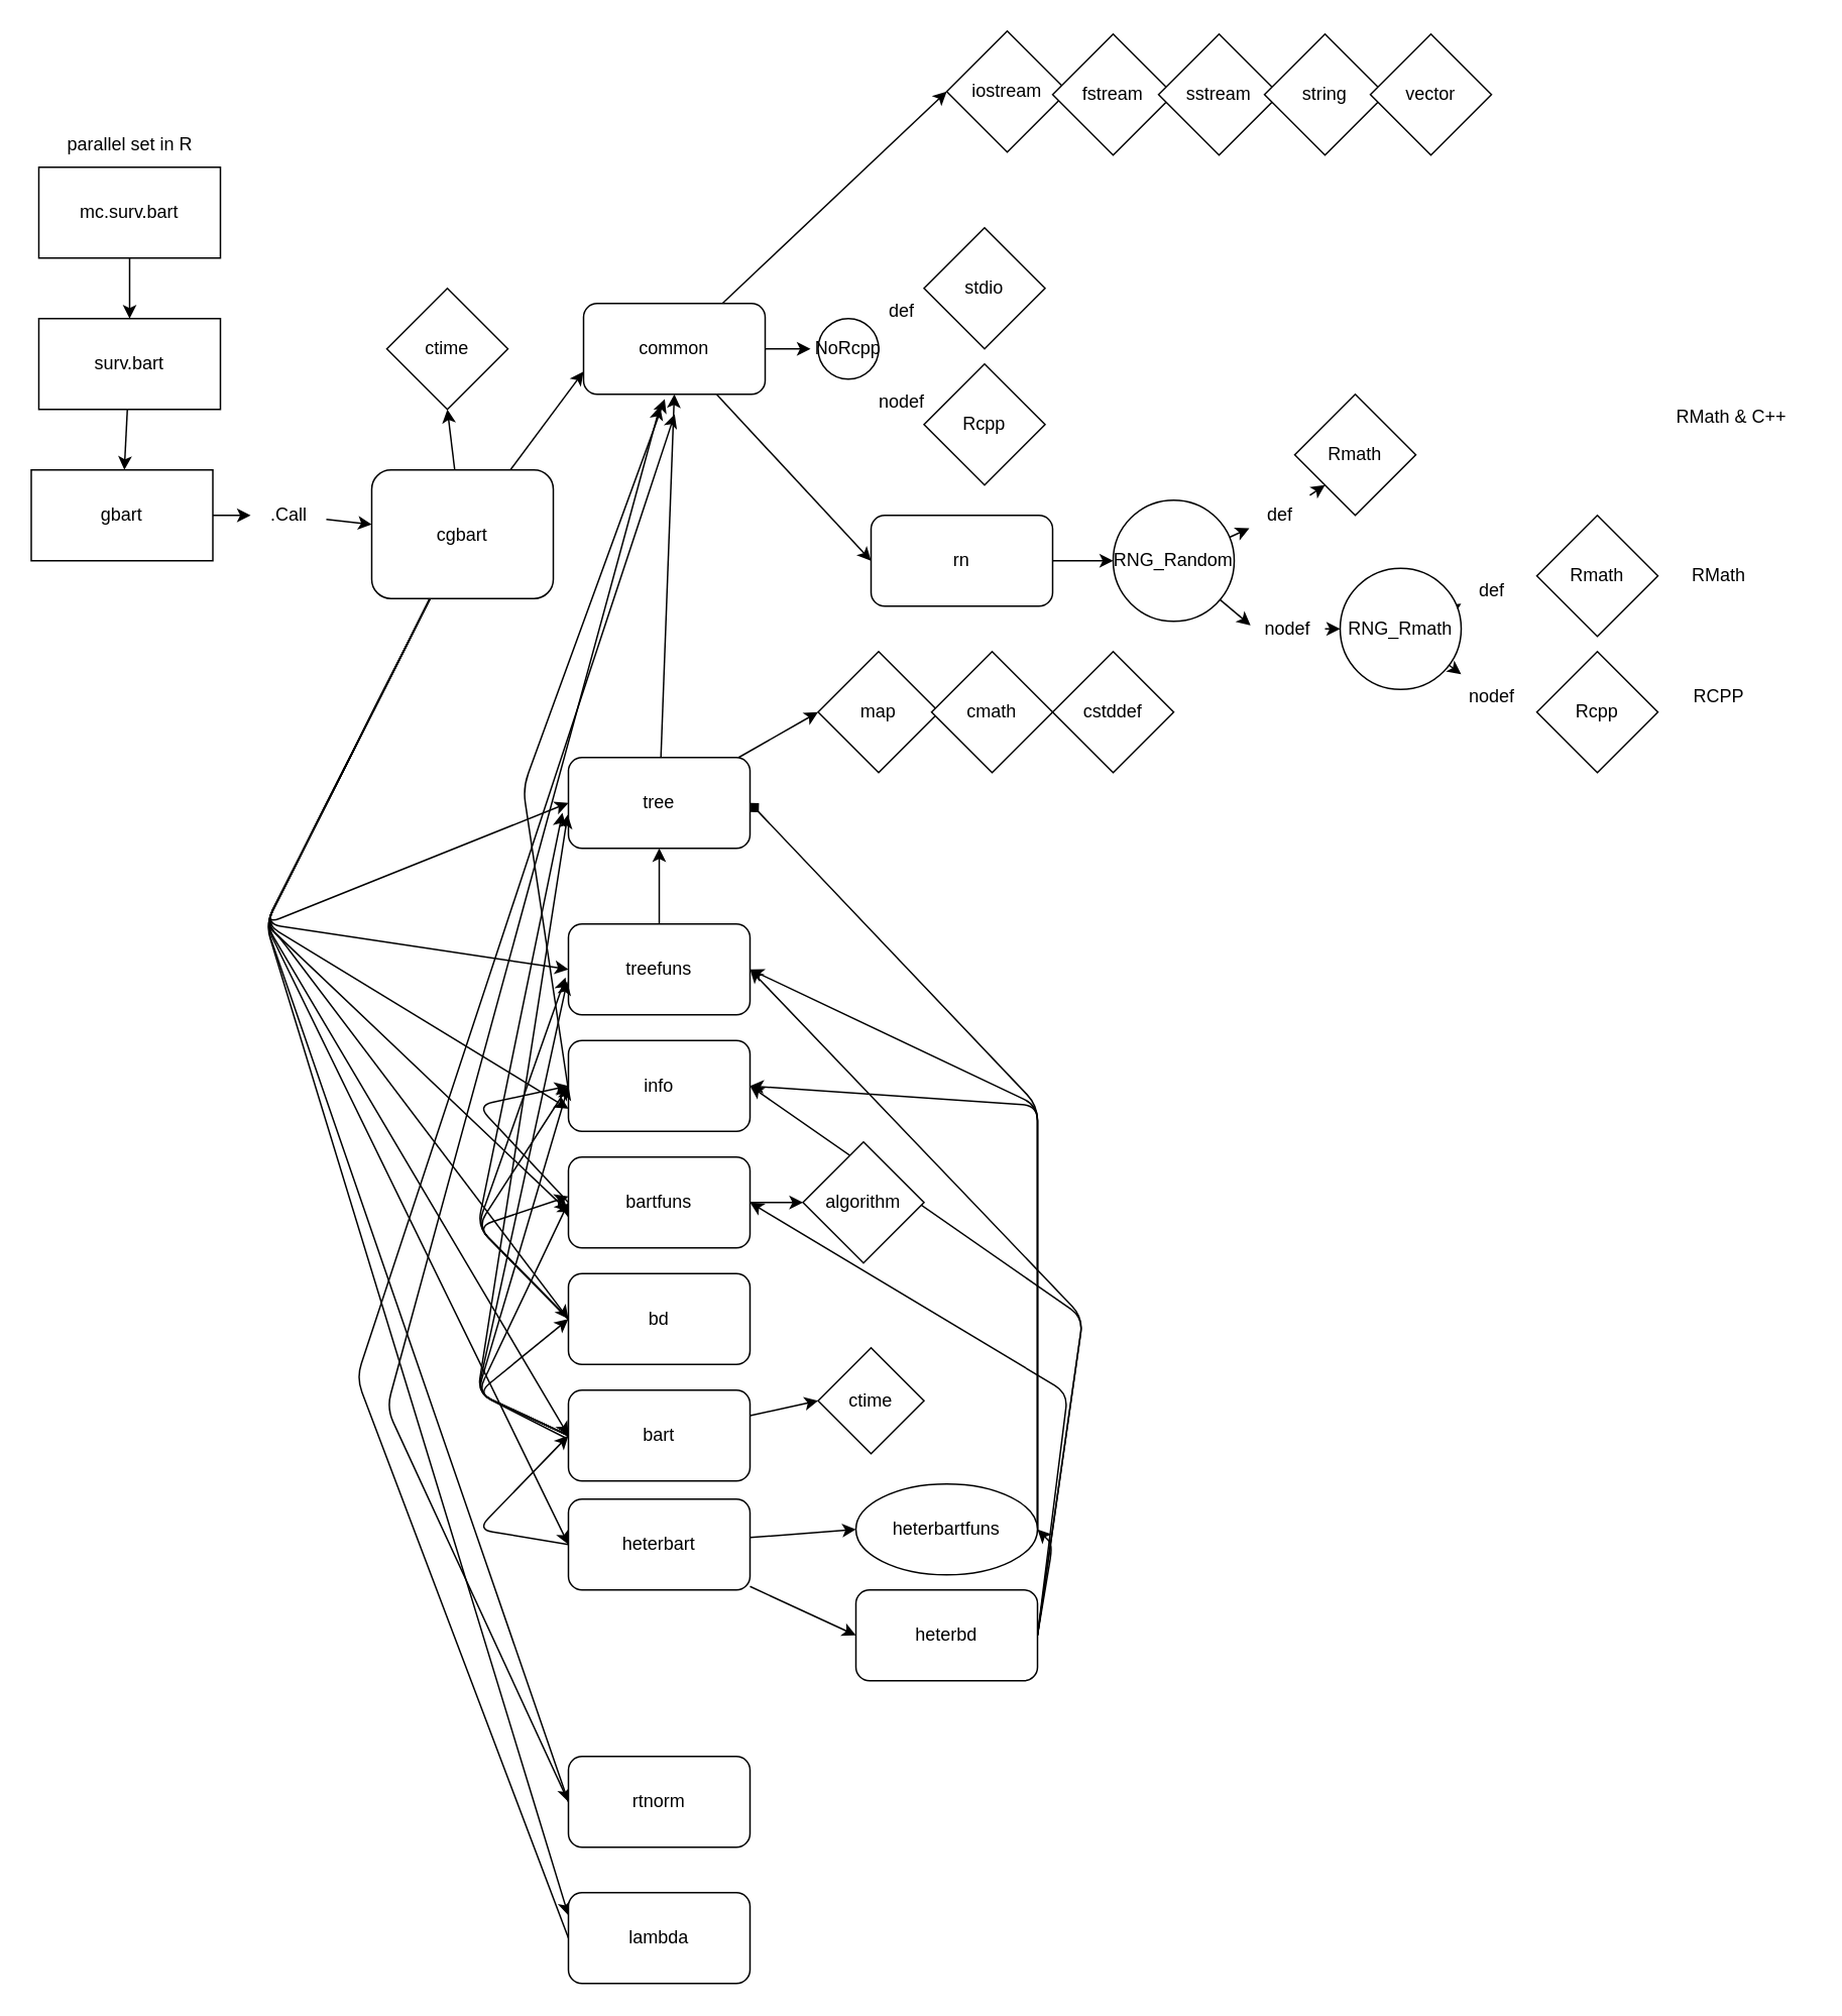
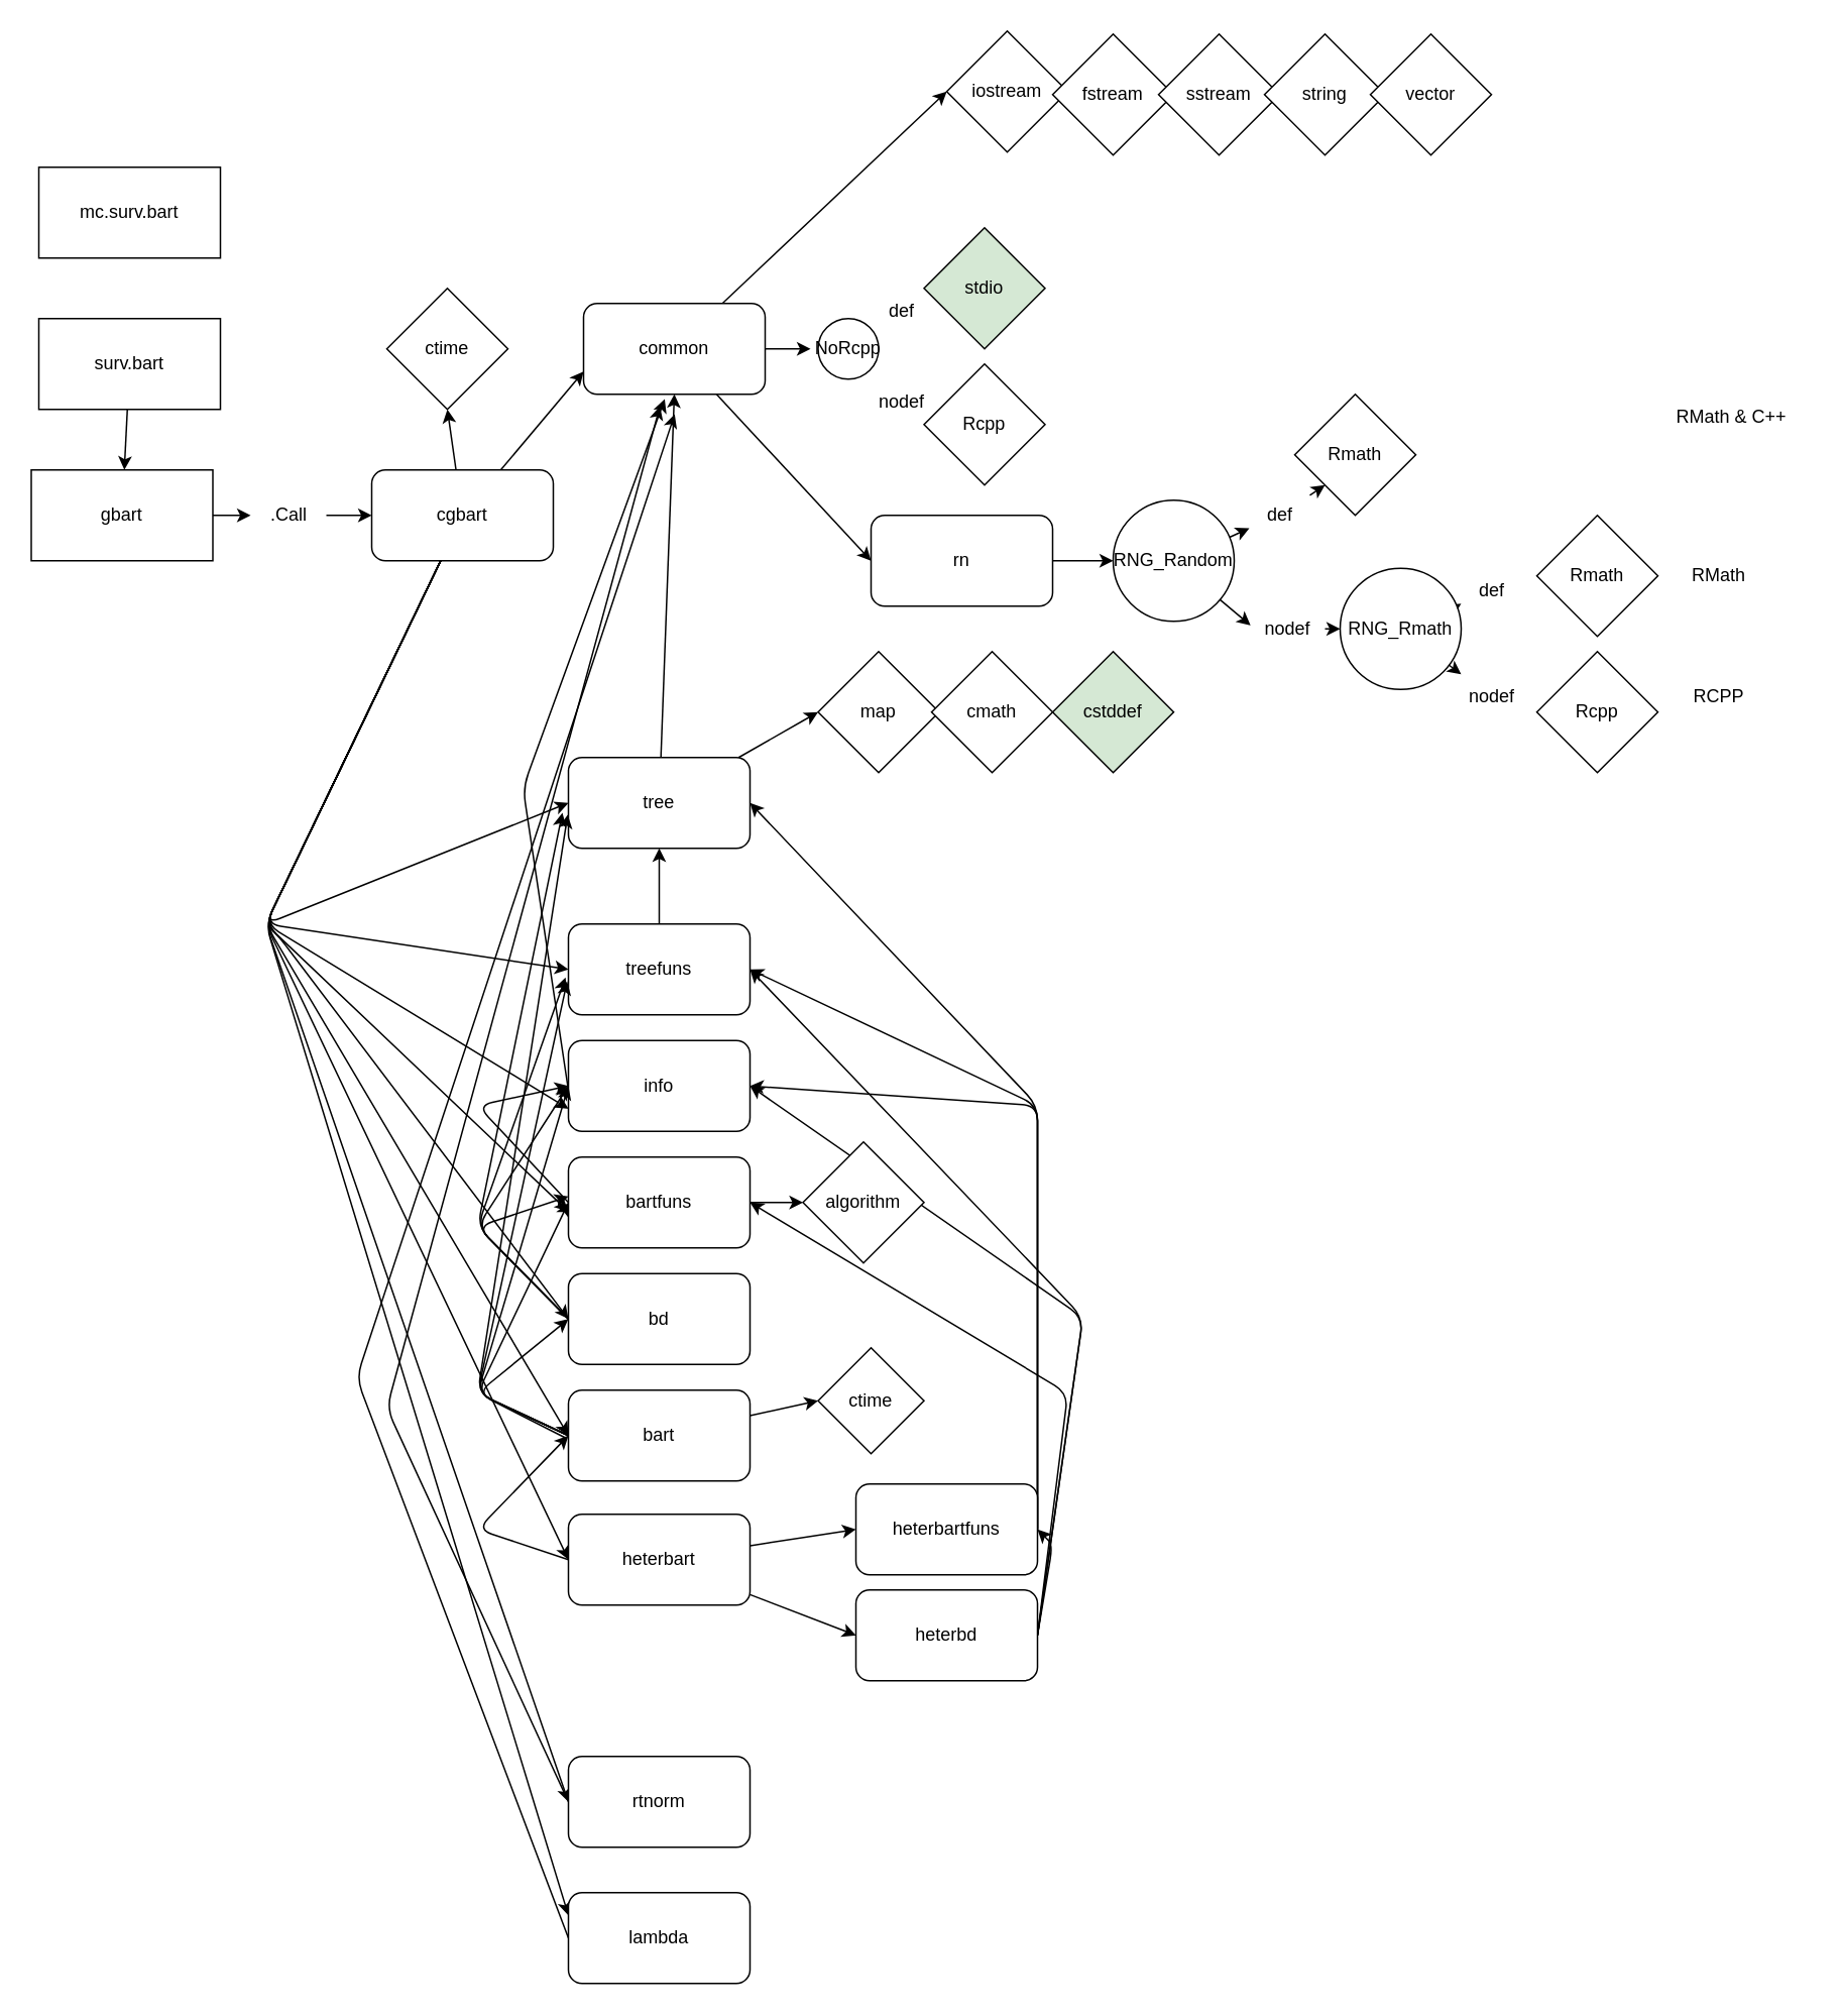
- <mxCell id="4" value="parallel set in R" style="text;html=1;align=center;verticalAlign=middle;resizable=0;points=[];autosize=1;strokeColor=none;fillColor=none;" parent="1" vertex="1"><mxGeometry x="30" width="110" height="30" as="geometry" y="80" /></mxCell>
- <mxCell id="2" value="" style="edgeStyle=none;html=1;" edge="1" parent="1" source="3" target="6"><mxGeometry relative="1" as="geometry" /></mxCell>
- <mxCell id="64" value="stdio" style="rhombus;whiteSpace=wrap;html=1;" parent="1" vertex="1"><mxGeometry x="610" y="150" width="80" height="80" as="geometry" /></mxCell>
+ <mxCell id="64" value="stdio" style="rhombus;whiteSpace=wrap;html=1;fillColor=#d5e8d4;" parent="1" vertex="1"><mxGeometry x="610" y="150" width="80" height="80" as="geometry" /></mxCell>
- <mxCell id="22" value="cgbart" style="rounded=1;whiteSpace=wrap;html=1;" parent="1" vertex="1"><mxGeometry x="245" y="310" width="120" height="85" as="geometry" /></mxCell>
+ <mxCell id="22" value="cgbart" style="rounded=1;whiteSpace=wrap;html=1;" parent="1" vertex="1"><mxGeometry x="245" y="310" width="120" height="60" as="geometry" /></mxCell>
- <mxCell id="90" value="cstddef" style="rhombus;whiteSpace=wrap;html=1;" parent="1" vertex="1"><mxGeometry x="695" y="430" width="80" height="80" as="geometry" /></mxCell>
+ <mxCell id="90" value="cstddef" style="rhombus;whiteSpace=wrap;html=1;fillColor=#d5e8d4;" parent="1" vertex="1"><mxGeometry x="695" y="430" width="80" height="80" as="geometry" /></mxCell>
- <mxCell id="92" style="edgeStyle=none;html=1;entryX=1;entryY=0.5;entryDx=0;entryDy=0;exitX=1;exitY=0.5;exitDx=0;exitDy=0;endArrow=diamond;" parent="1" source="95" target="30" edge="1"><mxGeometry relative="1" as="geometry"><mxPoint x="755" y="800" as="targetPoint" /><Array as="points"><mxPoint x="685" y="730" /></Array></mxGeometry></mxCell>
+ <mxCell id="92" style="edgeStyle=none;html=1;entryX=1;entryY=0.5;entryDx=0;entryDy=0;exitX=1;exitY=0.5;exitDx=0;exitDy=0;" parent="1" source="95" target="30" edge="1"><mxGeometry relative="1" as="geometry"><mxPoint x="755" y="800" as="targetPoint" /><Array as="points"><mxPoint x="685" y="730" /></Array></mxGeometry></mxCell>
- <mxCell id="95" value="heterbartfuns" style="ellipse;whiteSpace=wrap;html=1;" parent="1" vertex="1"><mxGeometry x="565" y="980" width="120" height="60" as="geometry" /></mxCell>
+ <mxCell id="95" value="heterbartfuns" style="rounded=1;whiteSpace=wrap;html=1;" parent="1" vertex="1"><mxGeometry x="565" y="980" width="120" height="60" as="geometry" /></mxCell>
- <mxCell id="53" value="heterbart" style="rounded=1;whiteSpace=wrap;html=1;" parent="1" vertex="1"><mxGeometry x="375" y="990" width="120" height="60" as="geometry" /></mxCell>
+ <mxCell id="53" value="heterbart" style="rounded=1;whiteSpace=wrap;html=1;" parent="1" vertex="1"><mxGeometry x="375" y="1000" width="120" height="60" as="geometry" /></mxCell>
